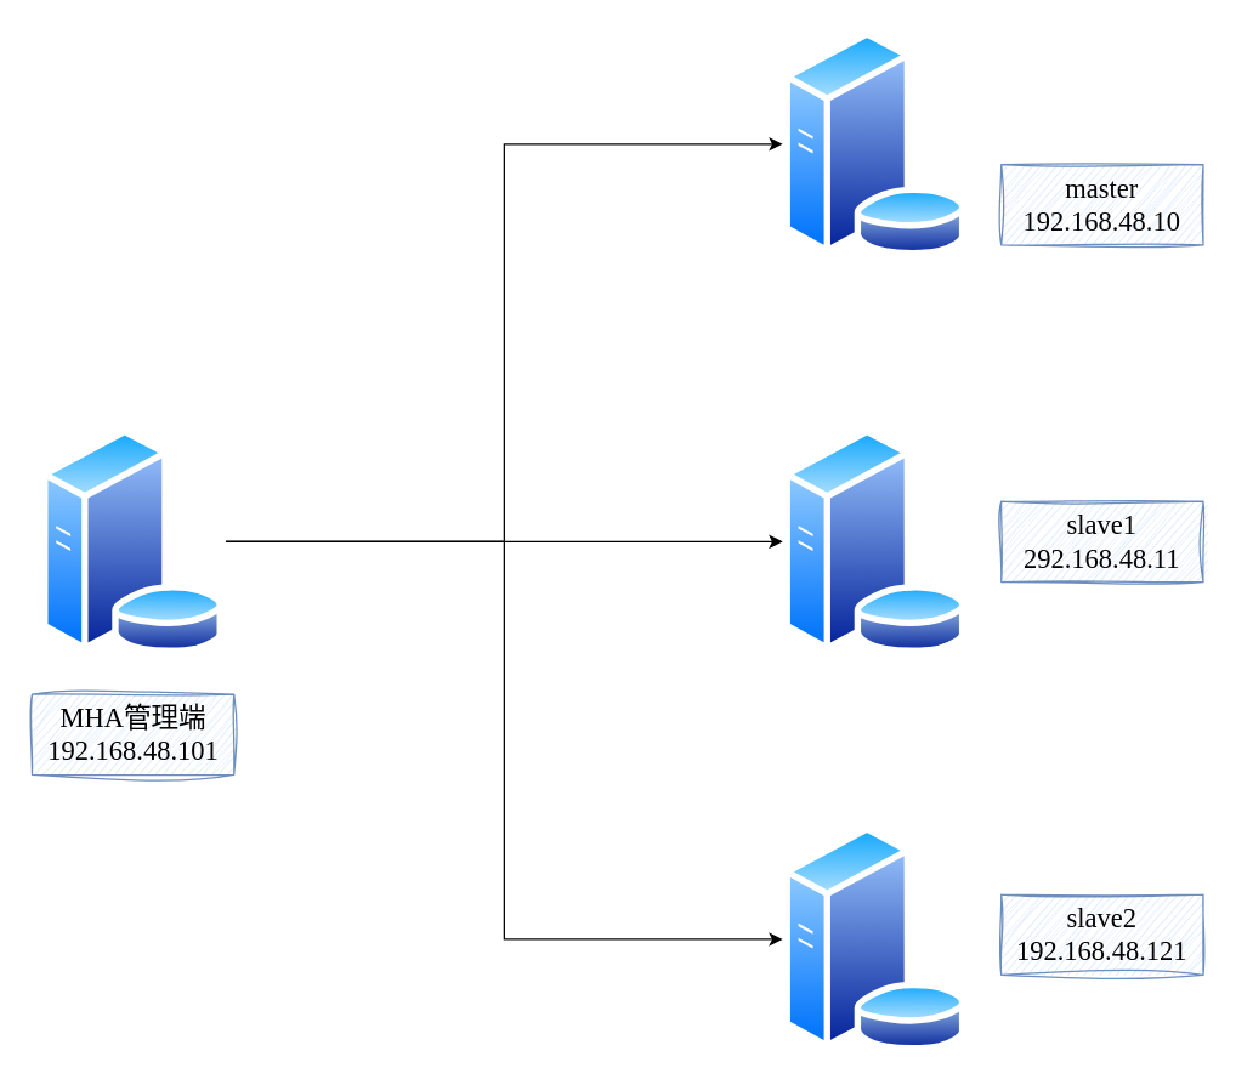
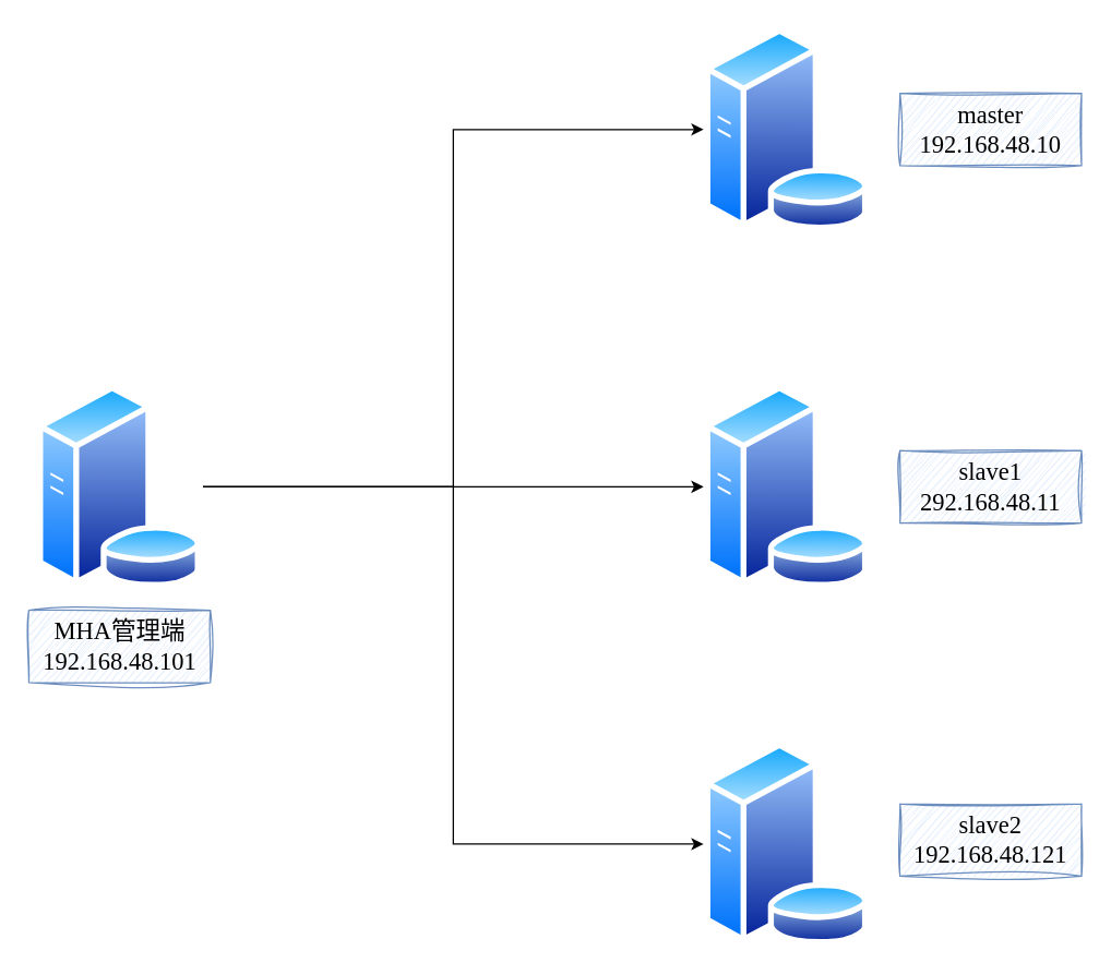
- <mxCell id="10" value="&lt;div&gt;&lt;font face=&quot;幼圆&quot;&gt;&lt;span&gt;master&lt;/span&gt;&lt;/font&gt;&lt;/div&gt;&lt;div&gt;&lt;font face=&quot;幼圆&quot;&gt;&lt;span&gt;192.168.48.10&lt;/span&gt;&lt;/font&gt;&lt;/div&gt;" style="rounded=0;whiteSpace=wrap;html=1;fillStyle=hatch;sketch=1;curveFitting=1;jiggle=2;fillColor=#dae8fc;strokeColor=#6c8ebf;fontSize=18;" vertex="1" parent="1"><mxGeometry x="659" y="108" width="133" height="53" as="geometry" /></mxCell>
+ <mxCell id="10" value="&lt;div&gt;&lt;font face=&quot;幼圆&quot;&gt;&lt;span&gt;master&lt;/span&gt;&lt;/font&gt;&lt;/div&gt;&lt;div&gt;&lt;font face=&quot;幼圆&quot;&gt;&lt;span&gt;192.168.48.10&lt;/span&gt;&lt;/font&gt;&lt;/div&gt;" style="rounded=0;whiteSpace=wrap;html=1;fillStyle=hatch;sketch=1;curveFitting=1;jiggle=2;fillColor=#dae8fc;strokeColor=#6c8ebf;fontSize=18;" vertex="1" parent="1"><mxGeometry x="659" y="68" width="133" height="53" as="geometry" /></mxCell>
- <mxCell id="9" value="&lt;div&gt;&lt;font face=&quot;幼圆&quot;&gt;MHA管理端&lt;/font&gt;&lt;/div&gt;&lt;font face=&quot;幼圆&quot;&gt;192.168.48.101&lt;/font&gt;" style="rounded=0;whiteSpace=wrap;html=1;fillStyle=hatch;sketch=1;curveFitting=1;jiggle=2;fillColor=#dae8fc;strokeColor=#6c8ebf;fontSize=18;" vertex="1" parent="1"><mxGeometry x="20.59" y="457" width="133" height="53" as="geometry" /></mxCell>
+ <mxCell id="9" value="&lt;div&gt;&lt;font face=&quot;幼圆&quot;&gt;MHA管理端&lt;/font&gt;&lt;/div&gt;&lt;font face=&quot;幼圆&quot;&gt;192.168.48.101&lt;/font&gt;" style="rounded=0;whiteSpace=wrap;html=1;fillStyle=hatch;sketch=1;curveFitting=1;jiggle=2;fillColor=#dae8fc;strokeColor=#6c8ebf;fontSize=18;" vertex="1" parent="1"><mxGeometry x="20.59" y="447" width="133" height="53" as="geometry" /></mxCell>
